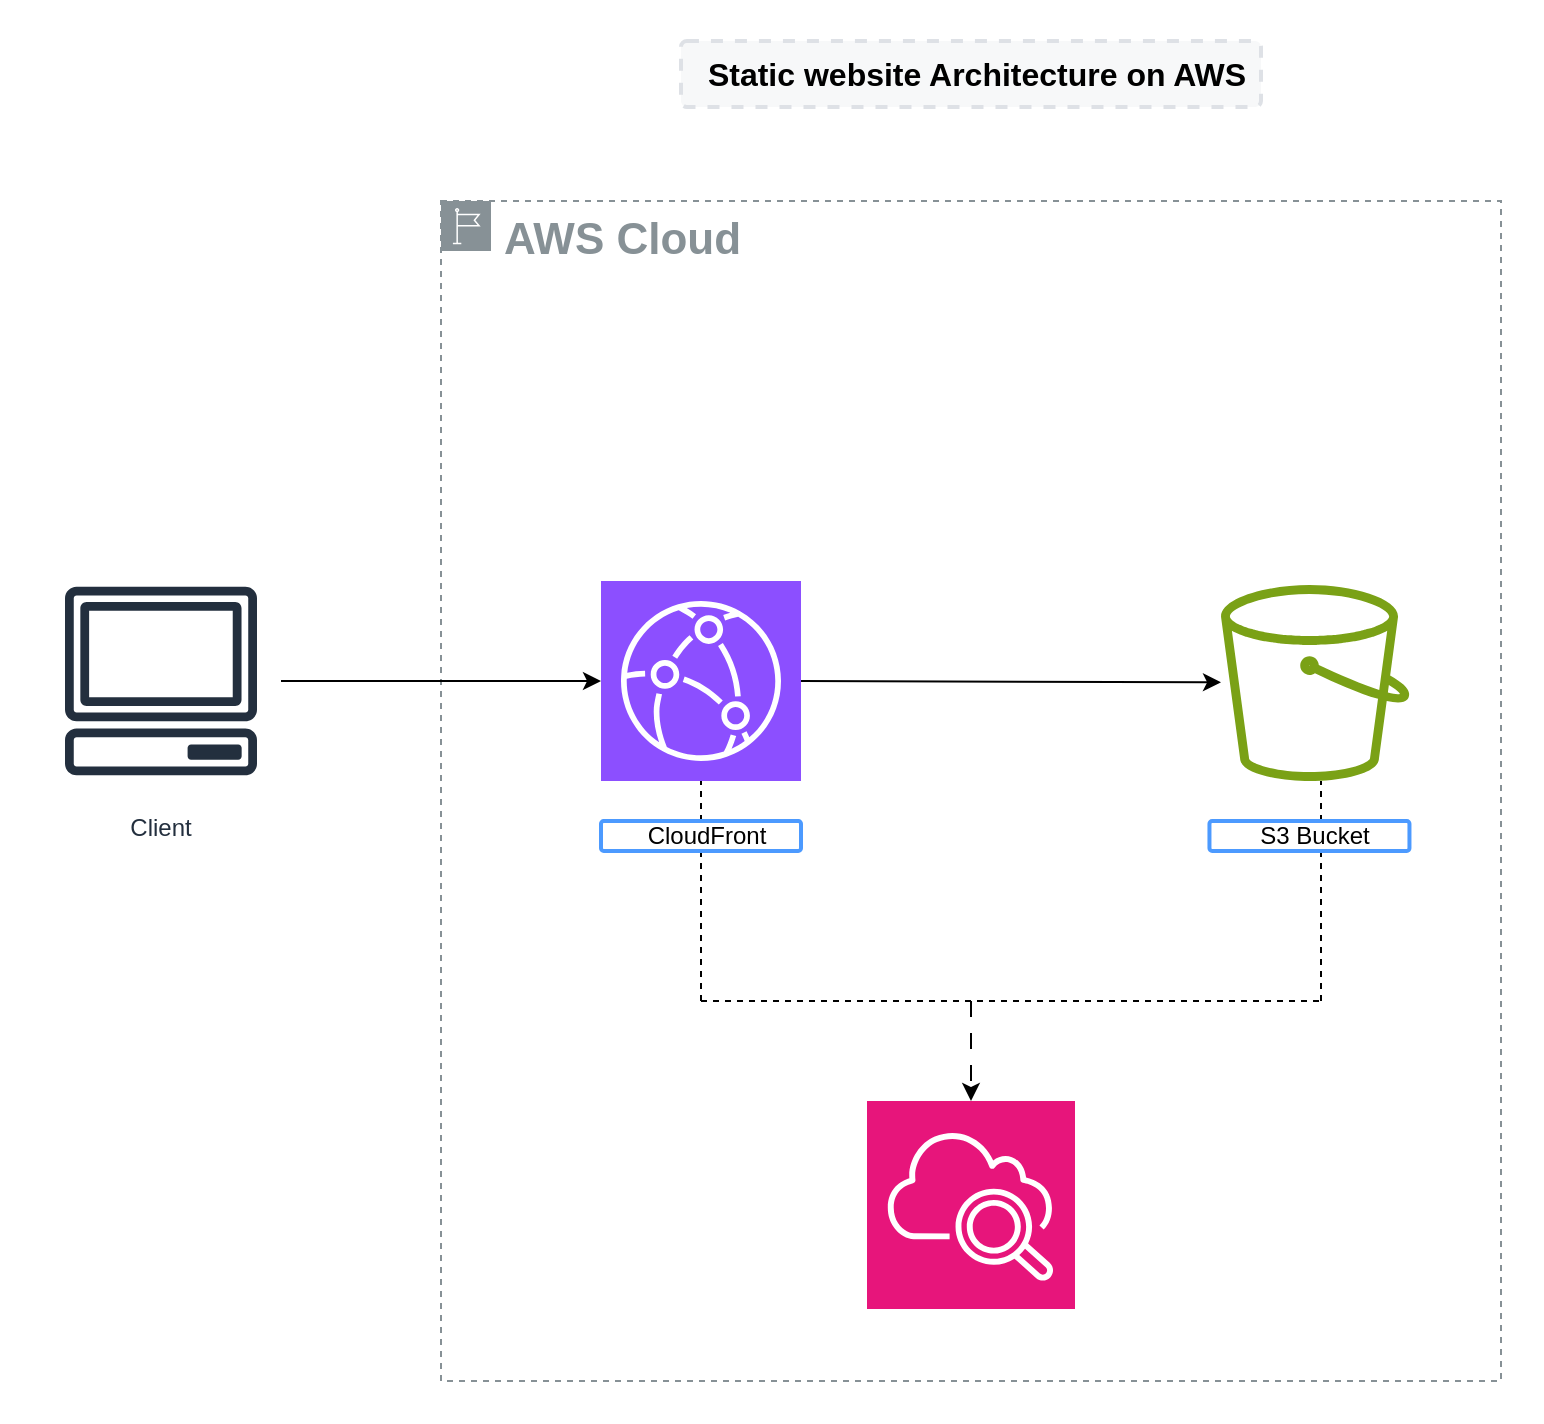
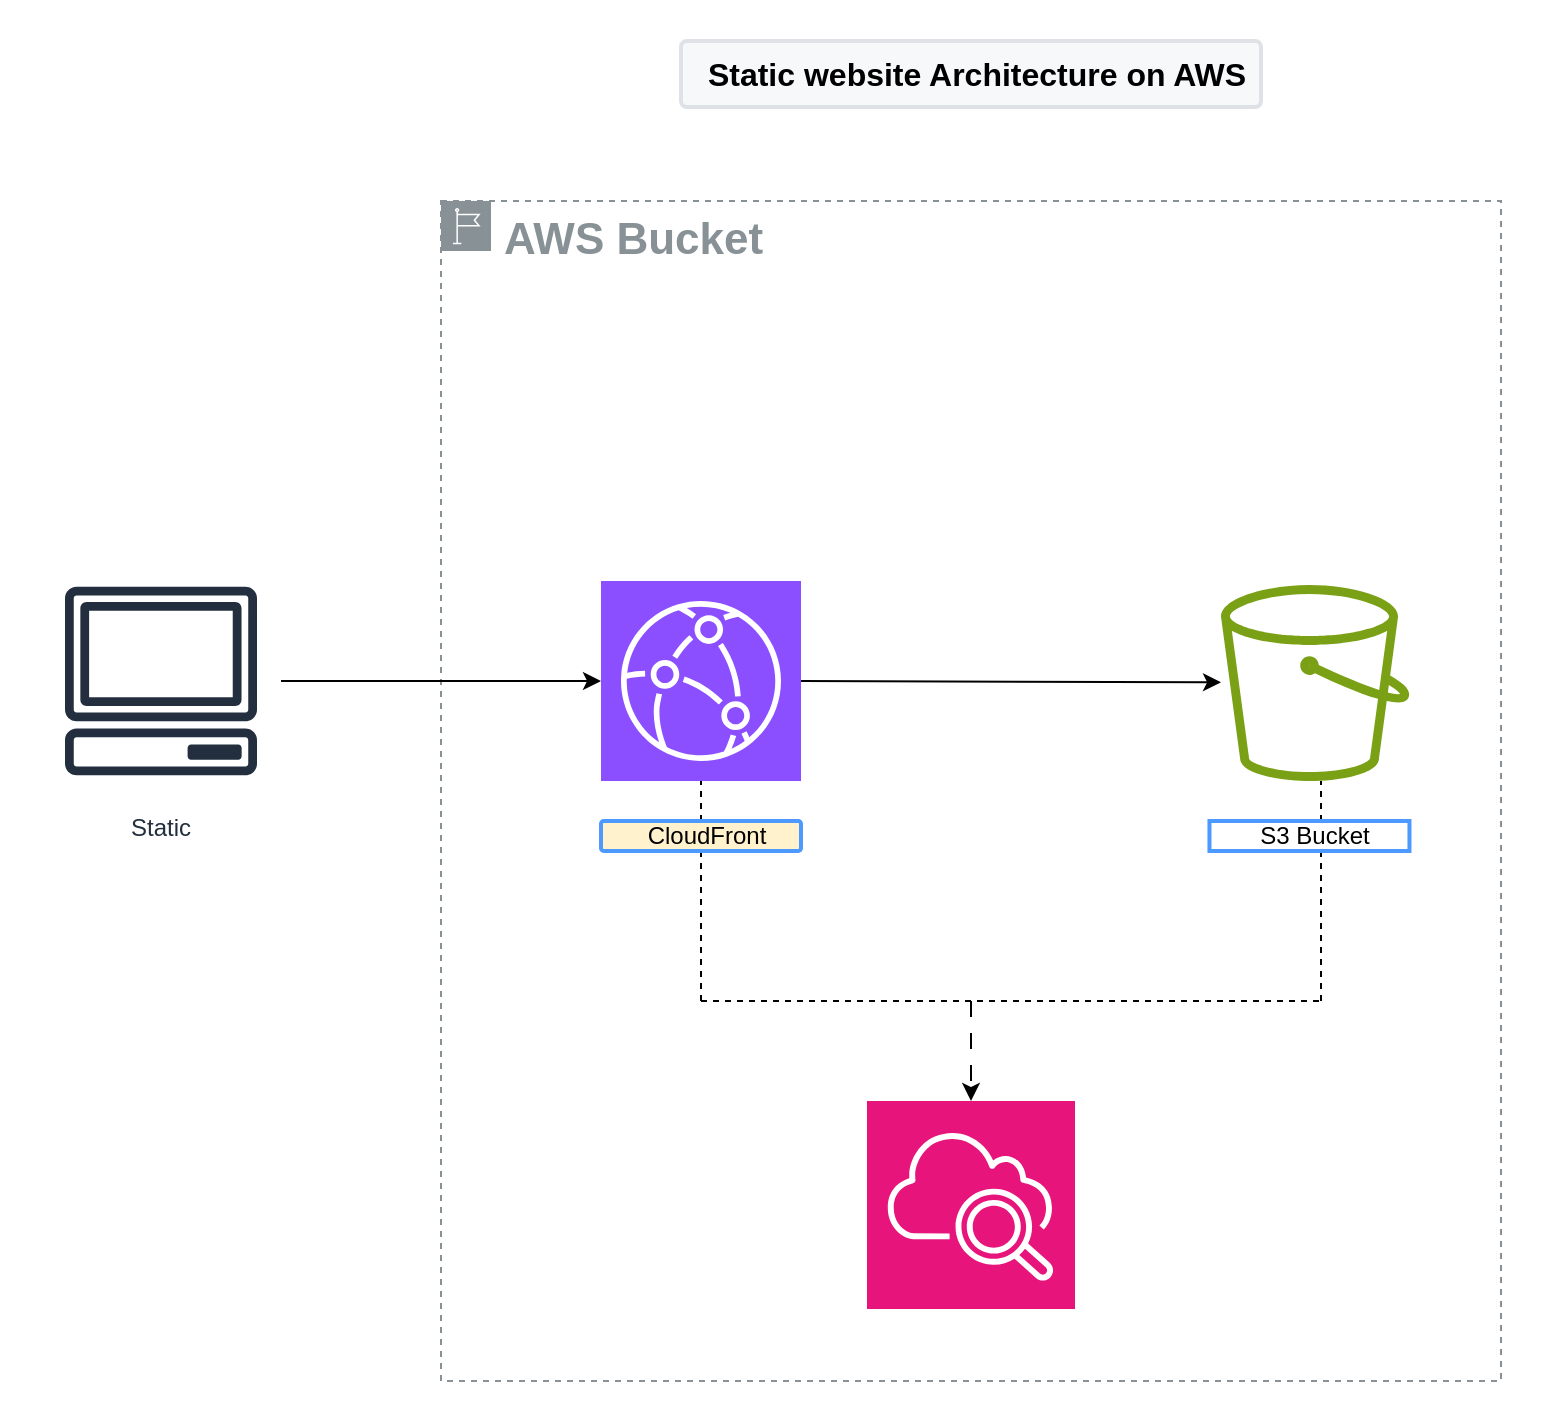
- <mxCell id="15" value="&lt;b&gt;&lt;font style=&quot;font-size: 16px;&quot;&gt;Static website Architecture on AWS&lt;/font&gt;&lt;/b&gt;" style="rounded=1;arcSize=9;fillColor=#F7F8F9;align=center;spacingLeft=5;strokeColor=#DEE1E6;html=1;strokeWidth=2;fontSize=12;dashed=1;" vertex="1" parent="1"><mxGeometry x="340" y="20" width="290" height="33" as="geometry" /></mxCell>
+ <mxCell id="15" value="&lt;b&gt;&lt;font style=&quot;font-size: 16px;&quot;&gt;Static website Architecture on AWS&lt;/font&gt;&lt;/b&gt;" style="rounded=1;arcSize=9;fillColor=#F7F8F9;align=center;spacingLeft=5;strokeColor=#DEE1E6;html=1;strokeWidth=2;fontSize=12" vertex="1" parent="1"><mxGeometry x="340" y="20" width="290" height="33" as="geometry" /></mxCell>
- <mxCell id="2" value="AWS Cloud" style="sketch=0;outlineConnect=0;gradientColor=none;html=1;whiteSpace=wrap;fontSize=22;fontStyle=1;shape=mxgraph.aws4.group;grIcon=mxgraph.aws4.group_region;strokeColor=#879196;fillColor=none;verticalAlign=top;align=left;spacingLeft=30;fontColor=#879196;dashed=1;" vertex="1" parent="1"><mxGeometry x="220" y="100" width="530" height="590" as="geometry" /></mxCell>
+ <mxCell id="2" value="AWS Bucket" style="sketch=0;outlineConnect=0;gradientColor=none;html=1;whiteSpace=wrap;fontSize=22;fontStyle=1;shape=mxgraph.aws4.group;grIcon=mxgraph.aws4.group_region;strokeColor=#879196;fillColor=none;verticalAlign=top;align=left;spacingLeft=30;fontColor=#879196;dashed=1;" vertex="1" parent="1"><mxGeometry x="220" y="100" width="530" height="590" as="geometry" /></mxCell>
- <mxCell id="3" value="Client" style="sketch=0;outlineConnect=0;fontColor=#232F3E;gradientColor=none;strokeColor=#232F3E;fillColor=#ffffff;dashed=0;verticalLabelPosition=bottom;verticalAlign=top;align=center;html=1;fontSize=12;fontStyle=0;aspect=fixed;shape=mxgraph.aws4.resourceIcon;resIcon=mxgraph.aws4.client;" vertex="1" parent="1"><mxGeometry x="20" y="280" width="120" height="120" as="geometry" /></mxCell>
+ <mxCell id="3" value="Static" style="sketch=0;outlineConnect=0;fontColor=#232F3E;gradientColor=none;strokeColor=#232F3E;fillColor=#ffffff;dashed=0;verticalLabelPosition=bottom;verticalAlign=top;align=center;html=1;fontSize=12;fontStyle=0;aspect=fixed;shape=mxgraph.aws4.resourceIcon;resIcon=mxgraph.aws4.client;" vertex="1" parent="1"><mxGeometry x="20" y="280" width="120" height="120" as="geometry" /></mxCell>
- <mxCell id="13" value="CloudFront" style="rounded=1;arcSize=9;align=center;spacingLeft=5;strokeColor=#4C9AFF;html=1;strokeWidth=2;fontSize=12" vertex="1" parent="1"><mxGeometry x="300" y="410" width="100" height="15" as="geometry" /></mxCell>
+ <mxCell id="13" value="CloudFront" style="rounded=1;arcSize=9;align=center;spacingLeft=5;strokeColor=#4C9AFF;html=1;strokeWidth=2;fontSize=12;fillColor=#fff2cc;" vertex="1" parent="1"><mxGeometry x="300" y="410" width="100" height="15" as="geometry" /></mxCell>
- <mxCell id="14" value="S3 Bucket" style="rounded=1;arcSize=9;align=center;spacingLeft=5;strokeColor=#4C9AFF;html=1;strokeWidth=2;fontSize=12" vertex="1" parent="1"><mxGeometry x="604.23" y="410" width="100" height="15" as="geometry" /></mxCell>
+ <mxCell id="14" value="S3 Bucket" style="arcSize=9;align=center;spacingLeft=5;strokeColor=#4C9AFF;html=1;strokeWidth=2;fontSize=12;rounded=0;" vertex="1" parent="1"><mxGeometry x="604.23" y="410" width="100" height="15" as="geometry" /></mxCell>
